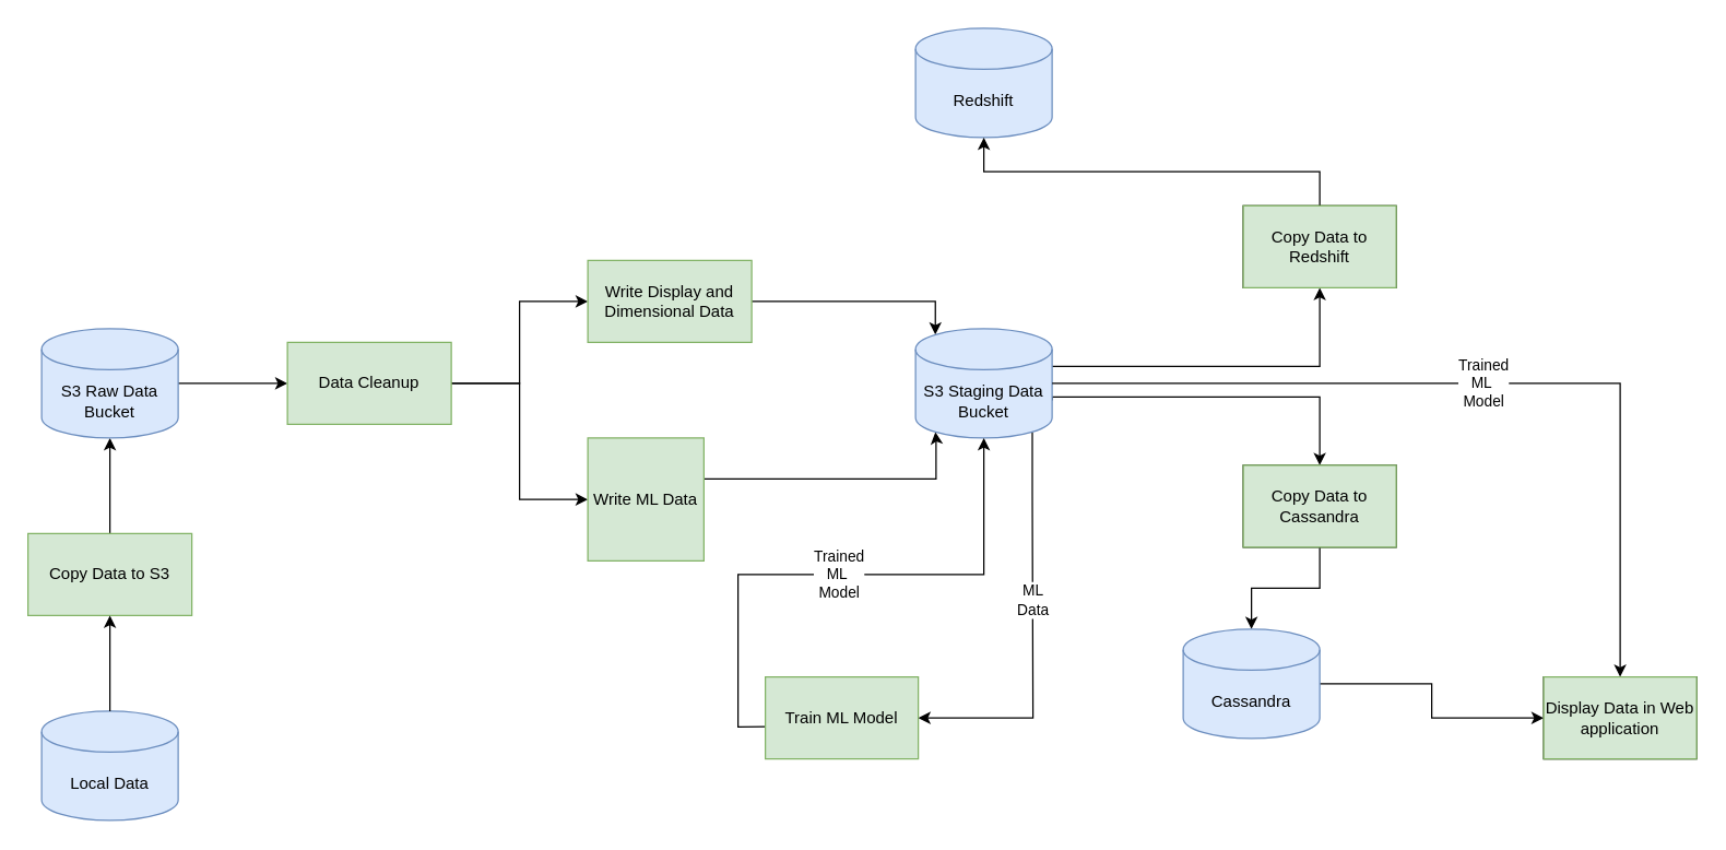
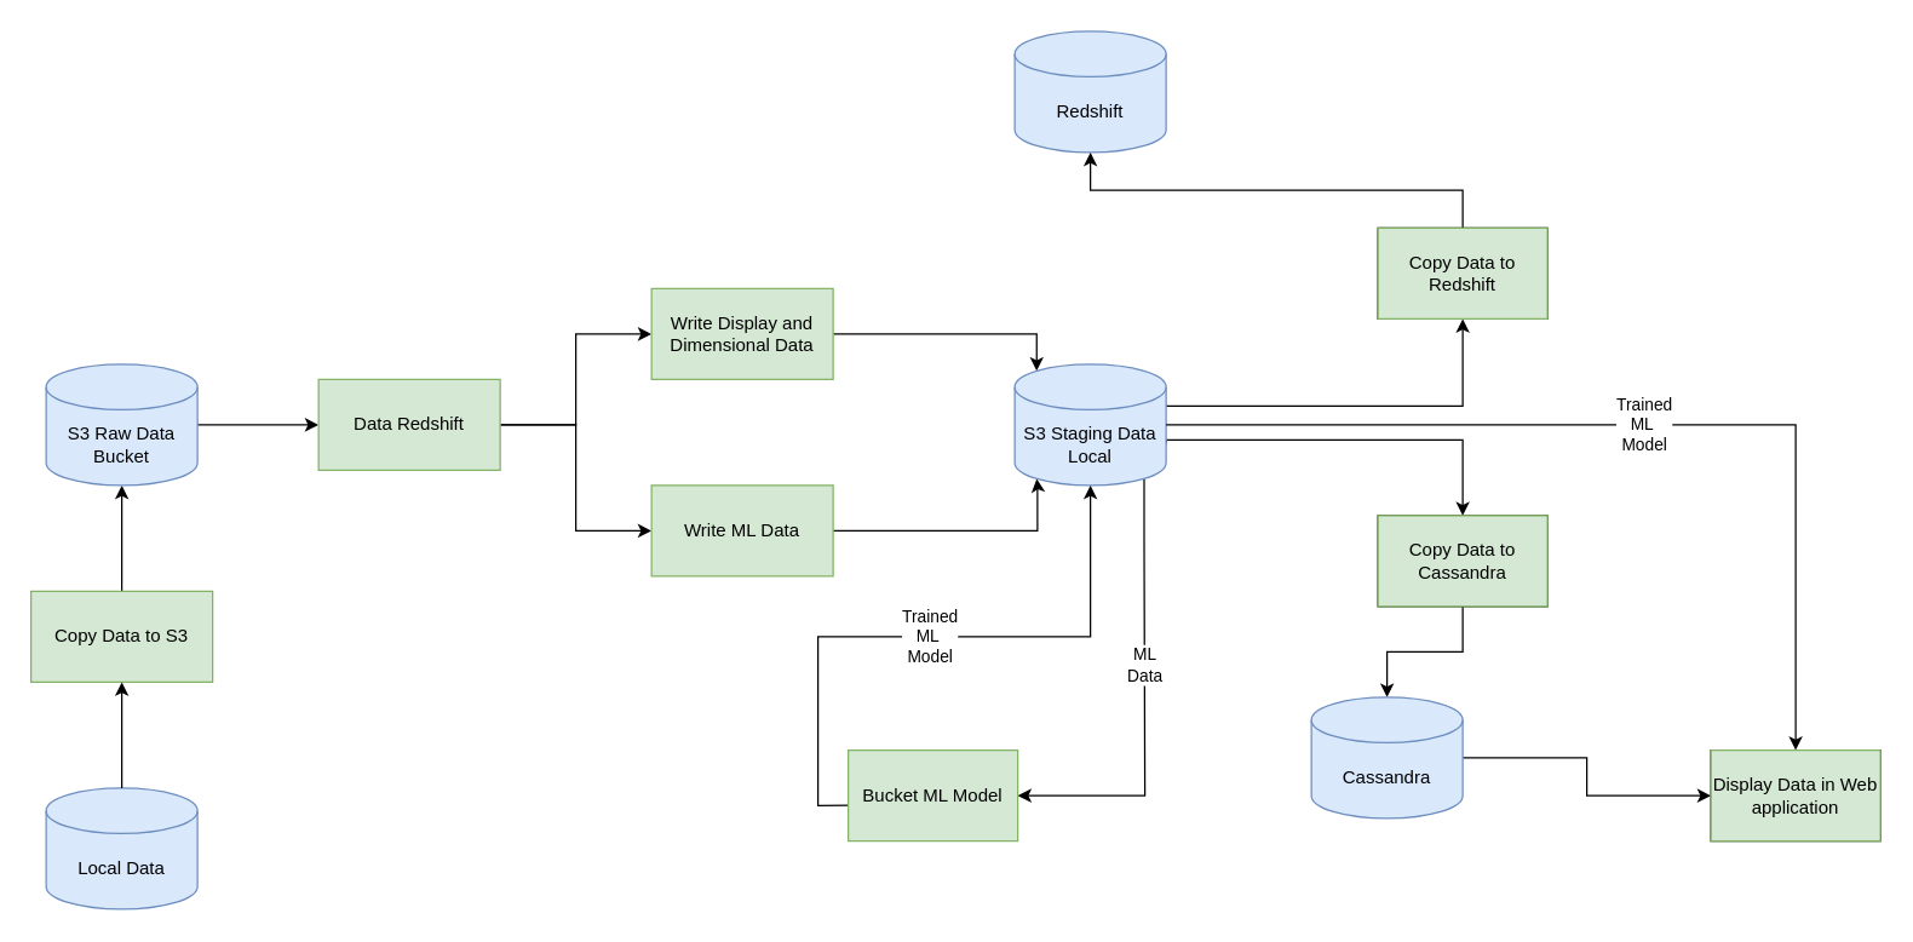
- <mxCell id="8" value="Data Cleanup" style="whiteSpace=wrap;html=1;fillColor=#d5e8d4;strokeColor=#82b366;" vertex="1" parent="1"><mxGeometry x="210" y="250" width="120" height="60" as="geometry" /></mxCell>
+ <mxCell id="8" value="Data Redshift" style="whiteSpace=wrap;html=1;fillColor=#d5e8d4;strokeColor=#82b366;" vertex="1" parent="1"><mxGeometry x="210" y="250" width="120" height="60" as="geometry" /></mxCell>
- <mxCell id="17" value="S3 Staging Data Bucket" style="shape=cylinder3;whiteSpace=wrap;html=1;boundedLbl=1;backgroundOutline=1;size=15;fillColor=#dae8fc;strokeColor=#6c8ebf;" vertex="1" parent="1"><mxGeometry x="670" y="240" width="100" height="80" as="geometry" /></mxCell>
+ <mxCell id="17" value="S3 Staging Data Local" style="shape=cylinder3;whiteSpace=wrap;html=1;boundedLbl=1;backgroundOutline=1;size=15;fillColor=#dae8fc;strokeColor=#6c8ebf;" vertex="1" parent="1"><mxGeometry x="670" y="240" width="100" height="80" as="geometry" /></mxCell>
- <mxCell id="10" value="Write ML Data" style="whiteSpace=wrap;html=1;fillColor=#d5e8d4;strokeColor=#82b366;" vertex="1" parent="1"><mxGeometry x="430" y="320" width="85" height="90" as="geometry" /></mxCell>
+ <mxCell id="10" value="Write ML Data" style="whiteSpace=wrap;html=1;fillColor=#d5e8d4;strokeColor=#82b366;" vertex="1" parent="1"><mxGeometry x="430" y="320" width="120" height="60" as="geometry" /></mxCell>
- <mxCell id="19" value="Train ML Model" style="whiteSpace=wrap;html=1;fillColor=#d5e8d4;strokeColor=#82b366;" vertex="1" parent="1"><mxGeometry x="560" y="495" width="112" height="60" as="geometry" /></mxCell>
+ <mxCell id="19" value="Bucket ML Model" style="whiteSpace=wrap;html=1;fillColor=#d5e8d4;strokeColor=#82b366;" vertex="1" parent="1"><mxGeometry x="560" y="495" width="112" height="60" as="geometry" /></mxCell>
